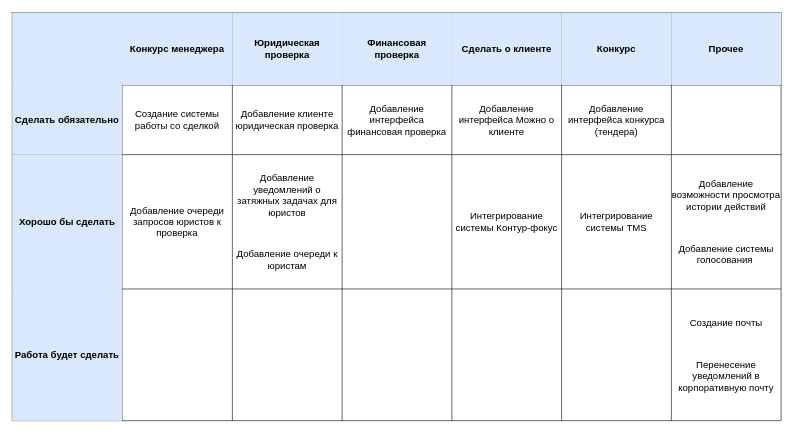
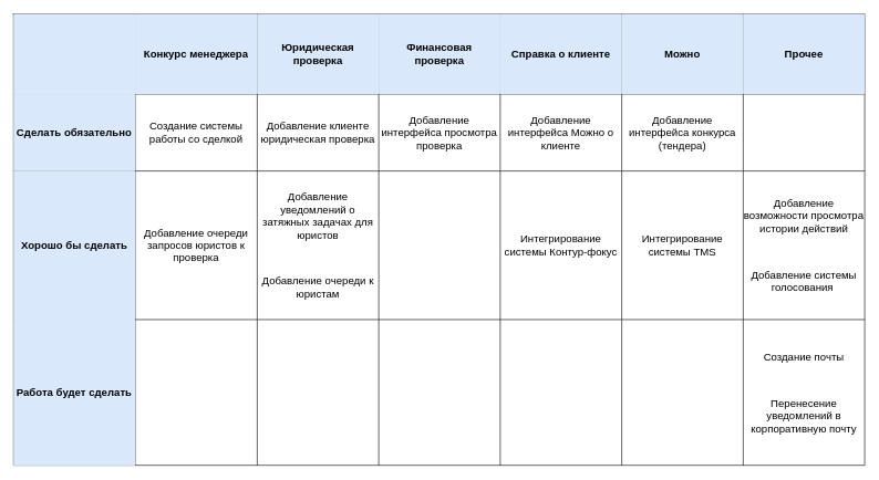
- <mxCell id="8" value="&lt;b&gt;&lt;font style=&quot;font-size: 16px;&quot;&gt;Сделать о клиенте&lt;/font&gt;&lt;/b&gt;" style="shape=partialRectangle;html=1;whiteSpace=wrap;connectable=0;top=0;left=0;bottom=0;right=0;overflow=hidden;fontSize=16;shadow=0;fillColor=#dae8fc;strokeColor=#6c8ebf;" vertex="1" parent="3"><mxGeometry x="733" width="183" height="121" as="geometry"><mxRectangle width="183" height="121" as="alternateBounds" /></mxGeometry></mxCell>
+ <mxCell id="8" value="&lt;b&gt;&lt;font style=&quot;font-size: 16px;&quot;&gt;Справка о клиенте&lt;/font&gt;&lt;/b&gt;" style="shape=partialRectangle;html=1;whiteSpace=wrap;connectable=0;top=0;left=0;bottom=0;right=0;overflow=hidden;fontSize=16;shadow=0;fillColor=#dae8fc;strokeColor=#6c8ebf;" vertex="1" parent="3"><mxGeometry x="733" width="183" height="121" as="geometry"><mxRectangle width="183" height="121" as="alternateBounds" /></mxGeometry></mxCell>
- <mxCell id="9" value="&lt;b&gt;&lt;font style=&quot;font-size: 16px;&quot;&gt;Конкурс&lt;/font&gt;&lt;/b&gt;" style="shape=partialRectangle;html=1;whiteSpace=wrap;connectable=0;top=0;left=0;bottom=0;right=0;overflow=hidden;fontSize=16;fontStyle=1;shadow=0;fillColor=#dae8fc;strokeColor=#6c8ebf;" vertex="1" parent="3"><mxGeometry x="916" width="183" height="121" as="geometry"><mxRectangle width="183" height="121" as="alternateBounds" /></mxGeometry></mxCell>
+ <mxCell id="9" value="&lt;b&gt;&lt;font style=&quot;font-size: 16px;&quot;&gt;Можно&lt;/font&gt;&lt;/b&gt;" style="shape=partialRectangle;html=1;whiteSpace=wrap;connectable=0;top=0;left=0;bottom=0;right=0;overflow=hidden;fontSize=16;fontStyle=1;shadow=0;fillColor=#dae8fc;strokeColor=#6c8ebf;" vertex="1" parent="3"><mxGeometry x="916" width="183" height="121" as="geometry"><mxRectangle width="183" height="121" as="alternateBounds" /></mxGeometry></mxCell>
- <mxCell id="15" value="&lt;p class=&quot;MsoNoSpacing&quot;&gt;Добавление интерфейса финансовая проверка&lt;/p&gt;" style="shape=partialRectangle;html=1;whiteSpace=wrap;connectable=0;fillColor=none;top=0;left=0;bottom=0;right=0;overflow=hidden;fontSize=16;shadow=0;" vertex="1" parent="11"><mxGeometry x="550" width="183" height="116" as="geometry"><mxRectangle width="183" height="116" as="alternateBounds" /></mxGeometry></mxCell>
+ <mxCell id="15" value="&lt;p class=&quot;MsoNoSpacing&quot;&gt;Добавление интерфейса просмотра проверка&lt;/p&gt;" style="shape=partialRectangle;html=1;whiteSpace=wrap;connectable=0;fillColor=none;top=0;left=0;bottom=0;right=0;overflow=hidden;fontSize=16;shadow=0;" vertex="1" parent="11"><mxGeometry x="550" width="183" height="116" as="geometry"><mxRectangle width="183" height="116" as="alternateBounds" /></mxGeometry></mxCell>
